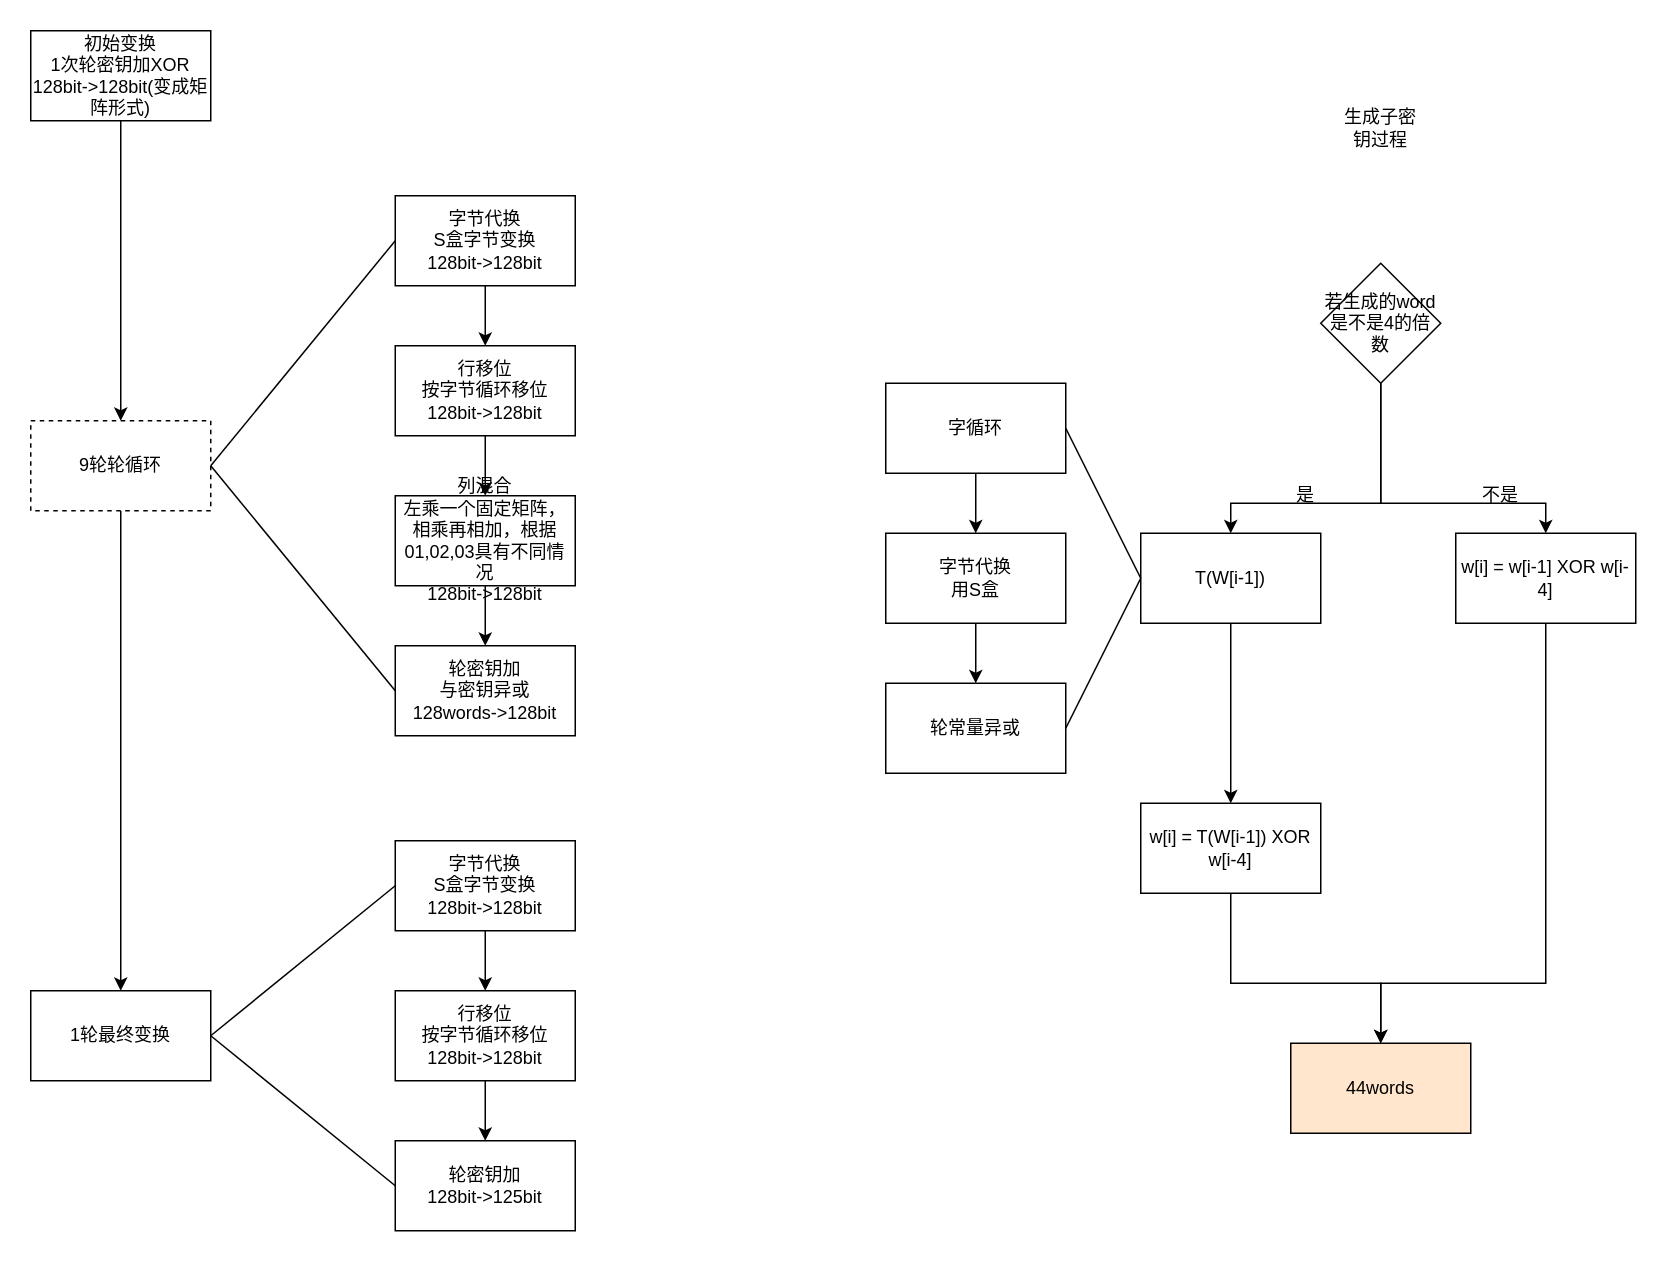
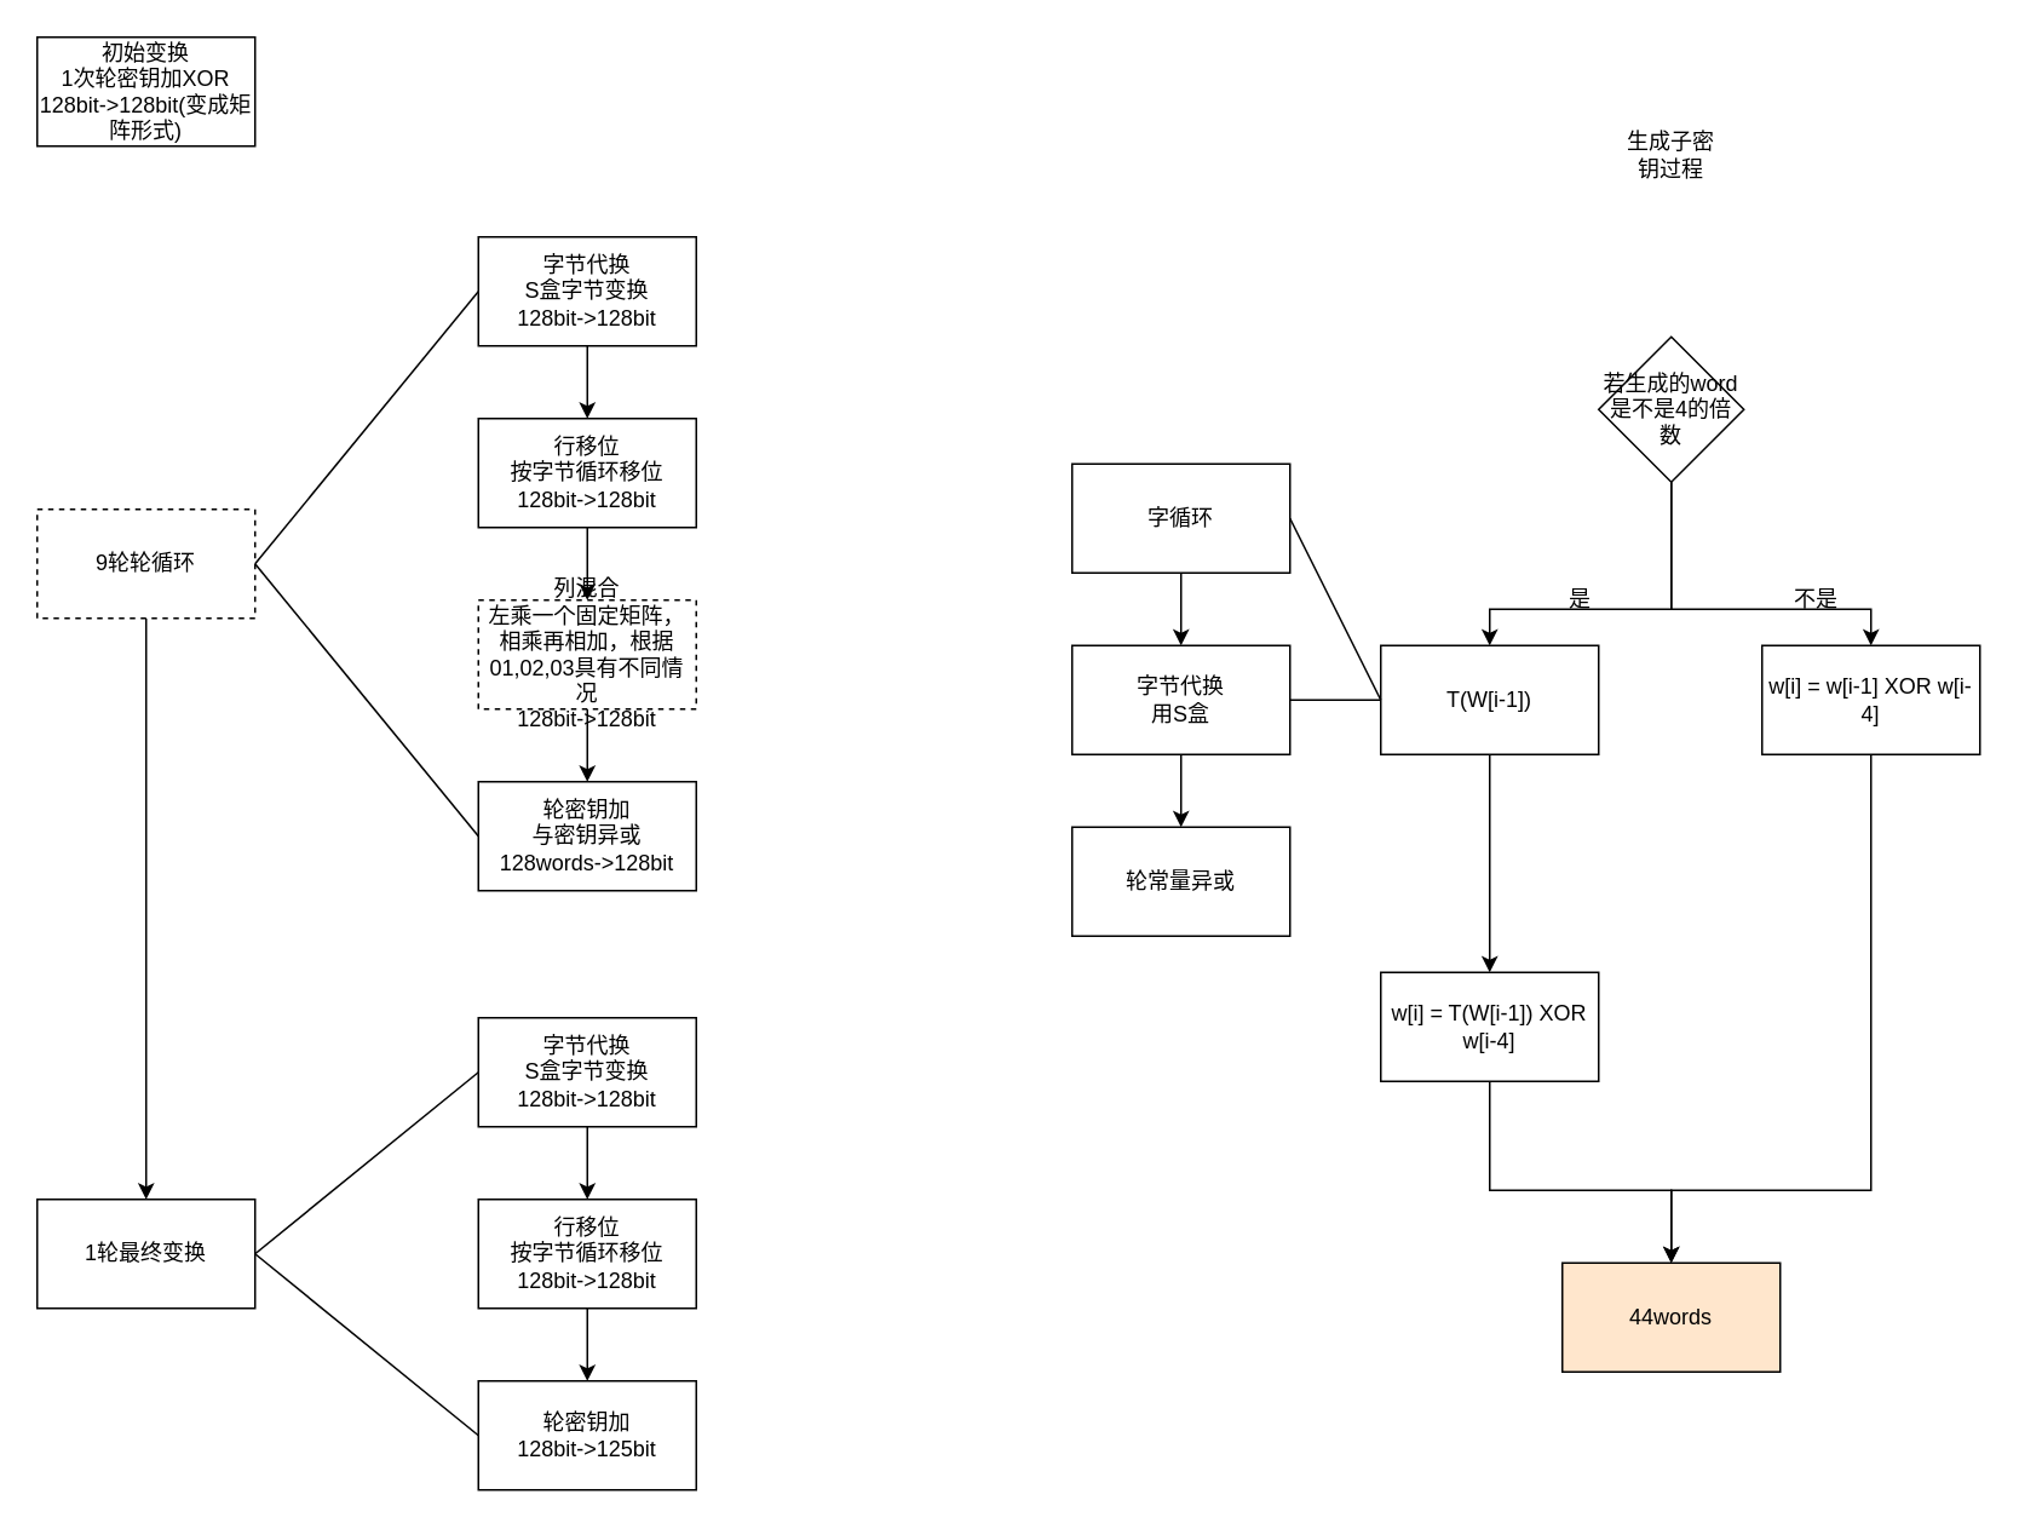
- <mxCell id="17" value="" style="endArrow=classic;html=1;rounded=0;entryX=0.5;entryY=0;entryDx=0;entryDy=0;exitX=0.5;exitY=1;exitDx=0;exitDy=0;" edge="1" parent="1" source="2" target="4"><mxGeometry width="50" height="50" relative="1" as="geometry"><mxPoint x="80" y="110" as="sourcePoint" /><mxPoint x="350" y="260" as="targetPoint" /></mxGeometry></mxCell>
- <mxCell id="26" value="若生成的word是不是4的倍数" style="rhombus;whiteSpace=wrap;html=1;" vertex="1" parent="1"><mxGeometry x="880" y="175" width="80" height="80" as="geometry" /></mxCell>
+ <mxCell id="26" value="若生成的word是不是4的倍数" style="rhombus;whiteSpace=wrap;html=1;" vertex="1" parent="1"><mxGeometry x="880" y="185" width="80" height="80" as="geometry" /></mxCell>
- <mxCell id="10" value="列混合&lt;br&gt;左乘一个固定矩阵，相乘再相加，根据01,02,03具有不同情况&lt;br&gt;128bit-&amp;gt;128bit" style="rounded=0;whiteSpace=wrap;html=1;" vertex="1" parent="1"><mxGeometry x="263" y="330" width="120" height="60" as="geometry" /></mxCell>
+ <mxCell id="10" value="列混合&lt;br&gt;左乘一个固定矩阵，相乘再相加，根据01,02,03具有不同情况&lt;br&gt;128bit-&amp;gt;128bit" style="rounded=0;whiteSpace=wrap;html=1;dashed=1;" vertex="1" parent="1"><mxGeometry x="263" y="330" width="120" height="60" as="geometry" /></mxCell>
- <mxCell id="34" value="" style="endArrow=none;html=1;rounded=0;exitX=0;exitY=0.5;exitDx=0;exitDy=0;entryX=1;entryY=0.5;entryDx=0;entryDy=0;" edge="1" parent="1" source="24" target="32"><mxGeometry width="50" height="50" relative="1" as="geometry"><mxPoint x="700" y="425" as="sourcePoint" /><mxPoint x="650" y="285" as="targetPoint" /></mxGeometry></mxCell>
+ <mxCell id="34" value="" style="endArrow=none;html=1;rounded=0;exitX=0;exitY=0.5;exitDx=0;exitDy=0;" edge="1" parent="1" source="24" target="31"><mxGeometry width="50" height="50" relative="1" as="geometry"><mxPoint x="700" y="425" as="sourcePoint" /><mxPoint x="650" y="285" as="targetPoint" /></mxGeometry></mxCell>
